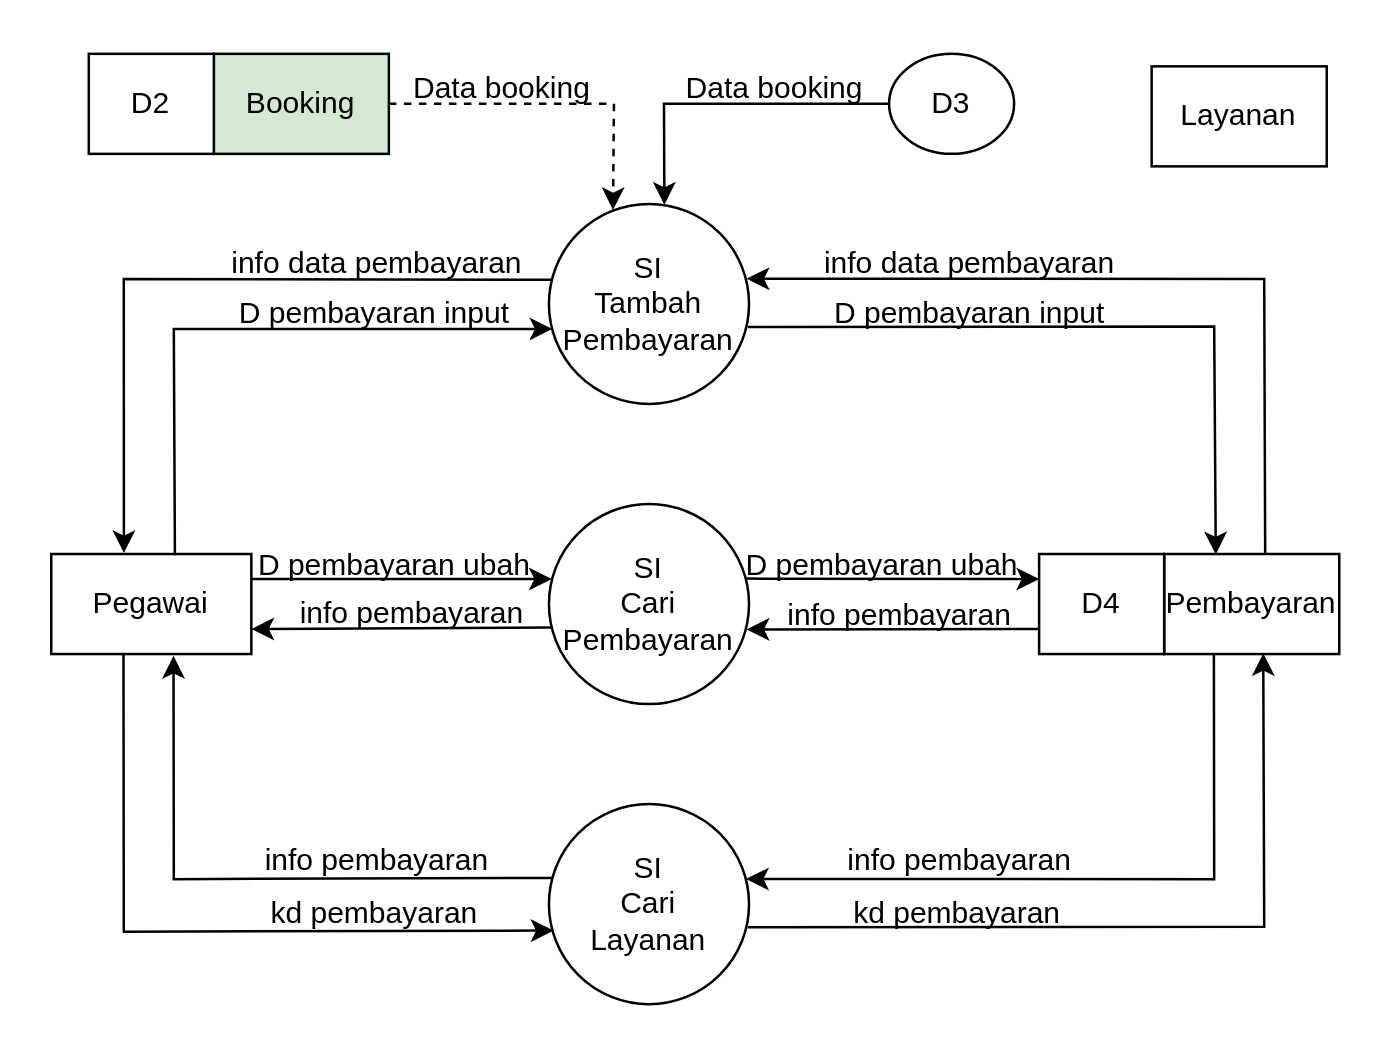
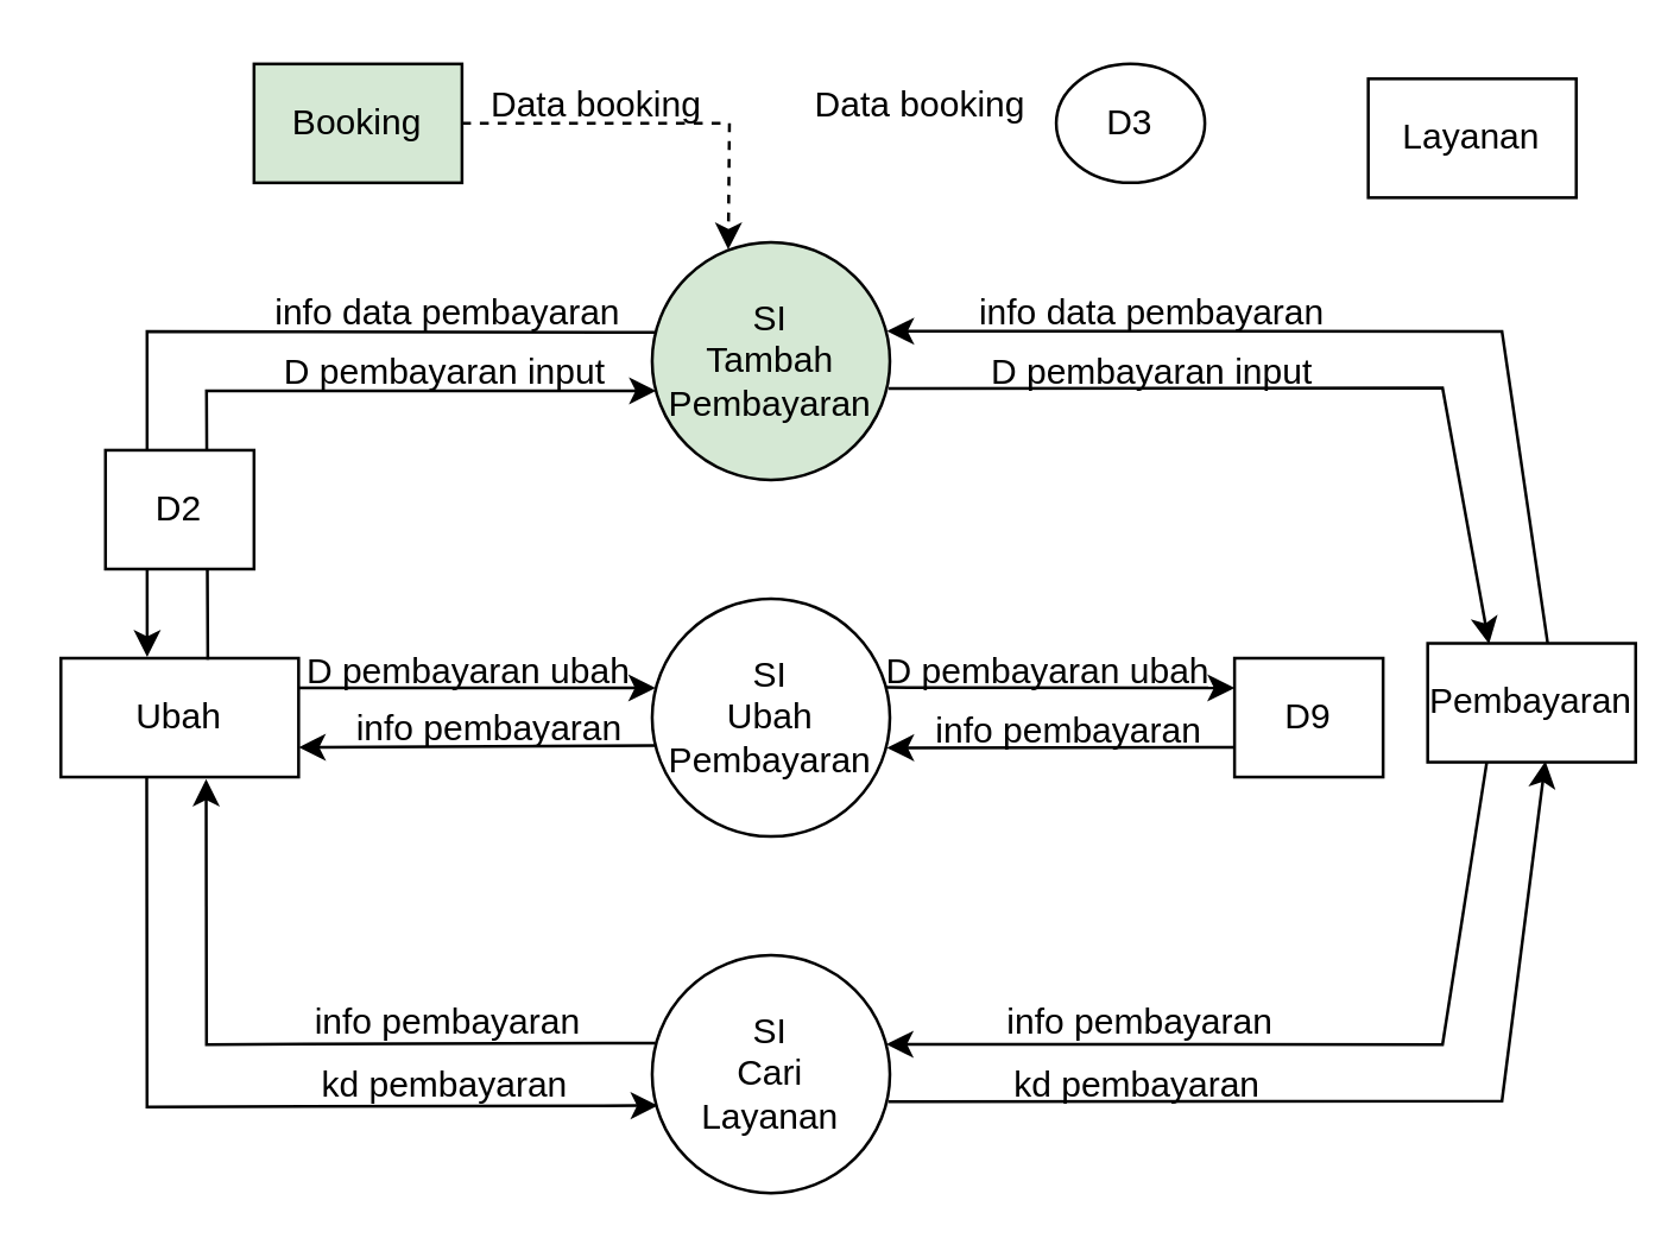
- <mxCell id="33" value="D2" style="rounded=0;whiteSpace=wrap;html=1;" vertex="1" parent="1"><mxGeometry x="35" y="21" width="50" height="40" as="geometry" /></mxCell>
+ <mxCell id="33" value="D2" style="rounded=0;whiteSpace=wrap;html=1;" vertex="1" parent="1"><mxGeometry x="35" y="151" width="50" height="40" as="geometry" /></mxCell>
- <mxCell id="37" value="" style="endArrow=classic;html=1;rounded=0;exitX=0;exitY=0.5;exitDx=0;exitDy=0;entryX=0.577;entryY=0.005;entryDx=0;entryDy=0;entryPerimeter=0;" edge="1" parent="1" source="35" target="4"><mxGeometry width="50" height="50" relative="1" as="geometry"><mxPoint x="255" y="81" as="sourcePoint" /><mxPoint x="305" y="31" as="targetPoint" /><Array as="points"><mxPoint x="265" y="41" /></Array></mxGeometry></mxCell>
- <mxCell id="4" value="SI&lt;div&gt;Tambah&lt;br&gt;&lt;div&gt;Pembayaran&lt;/div&gt;&lt;/div&gt;" style="ellipse;whiteSpace=wrap;html=1;" vertex="1" parent="1"><mxGeometry x="219" y="81" width="80" height="80" as="geometry" /></mxCell>
+ <mxCell id="4" value="SI&lt;div&gt;Tambah&lt;br&gt;&lt;div&gt;Pembayaran&lt;/div&gt;&lt;/div&gt;" style="ellipse;whiteSpace=wrap;html=1;fillColor=#d5e8d4;" vertex="1" parent="1"><mxGeometry x="219" y="81" width="80" height="80" as="geometry" /></mxCell>
- <mxCell id="2" value="Pegawai" style="rounded=0;whiteSpace=wrap;html=1;" vertex="1" parent="1"><mxGeometry x="20" y="221" width="80" height="40" as="geometry" /></mxCell>
+ <mxCell id="2" value="Ubah" style="rounded=0;whiteSpace=wrap;html=1;" vertex="1" parent="1"><mxGeometry x="20" y="221" width="80" height="40" as="geometry" /></mxCell>
- <mxCell id="3" value="SI&lt;div&gt;Cari&lt;br&gt;&lt;div&gt;Pembayaran&lt;/div&gt;&lt;/div&gt;" style="ellipse;whiteSpace=wrap;html=1;" vertex="1" parent="1"><mxGeometry x="219" y="201" width="80" height="80" as="geometry" /></mxCell>
+ <mxCell id="3" value="SI&lt;div&gt;Ubah&lt;br&gt;&lt;div&gt;Pembayaran&lt;/div&gt;&lt;/div&gt;" style="ellipse;whiteSpace=wrap;html=1;" vertex="1" parent="1"><mxGeometry x="219" y="201" width="80" height="80" as="geometry" /></mxCell>
- <mxCell id="11" value="D4" style="rounded=0;whiteSpace=wrap;html=1;" vertex="1" parent="1"><mxGeometry x="415" y="221" width="50" height="40" as="geometry" /></mxCell>
+ <mxCell id="11" value="D9" style="rounded=0;whiteSpace=wrap;html=1;" vertex="1" parent="1"><mxGeometry x="415" y="221" width="50" height="40" as="geometry" /></mxCell>
- <mxCell id="10" value="Pembayaran" style="rounded=0;whiteSpace=wrap;html=1;" vertex="1" parent="1"><mxGeometry x="465" y="221" width="70" height="40" as="geometry" /></mxCell>
+ <mxCell id="10" value="Pembayaran" style="rounded=0;whiteSpace=wrap;html=1;" vertex="1" parent="1"><mxGeometry x="480" y="216" width="70" height="40" as="geometry" /></mxCell>
